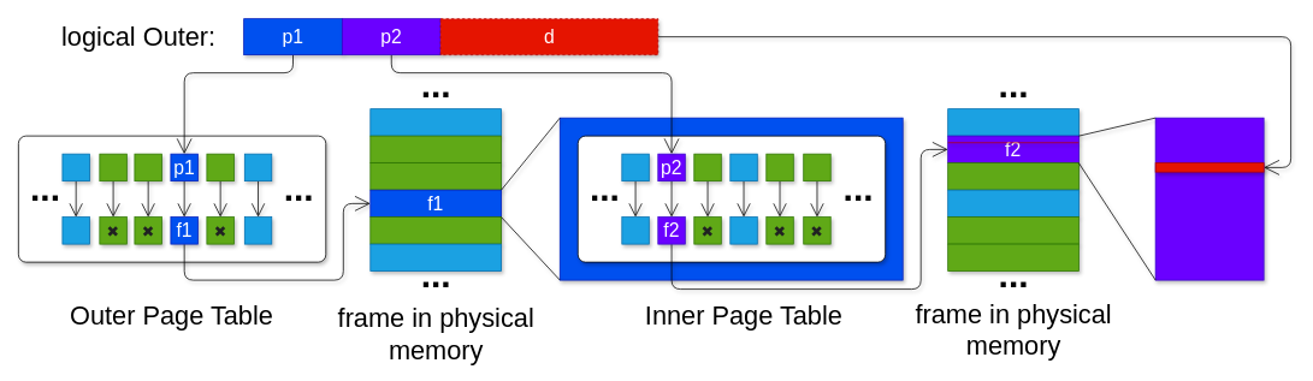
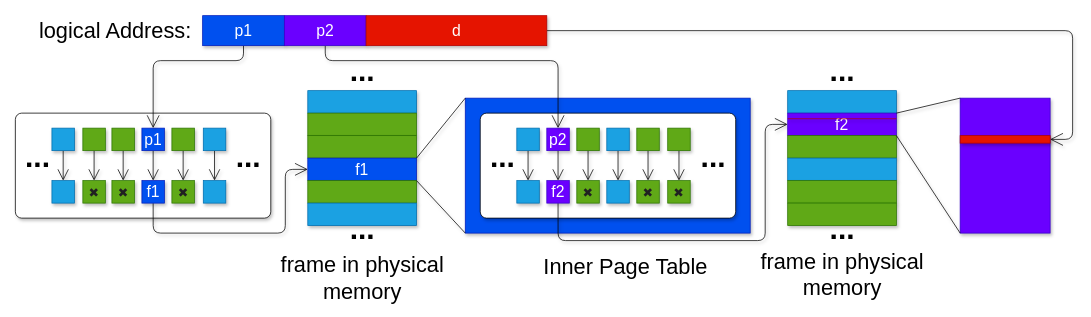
- <mxCell id="80" value="logical Outer:" style="text;html=1;strokeColor=none;fillColor=none;align=center;verticalAlign=middle;whiteSpace=wrap;rounded=0;fontSize=29;shadow=1;" vertex="1" parent="1"><mxGeometry x="47.75" y="30" width="211" height="20" as="geometry" /></mxCell>
+ <mxCell id="80" value="logical Address:" style="text;html=1;strokeColor=none;fillColor=none;align=center;verticalAlign=middle;whiteSpace=wrap;rounded=0;fontSize=29;shadow=1;" vertex="1" parent="1"><mxGeometry x="47.75" y="30" width="211" height="20" as="geometry" /></mxCell>
- <mxCell id="74" value="d" style="rounded=0;whiteSpace=wrap;html=1;fontSize=21;verticalAlign=top;fillColor=#e51400;strokeColor=#B20000;fontColor=#ffffff;shadow=1;dashed=1;" vertex="1" parent="1"><mxGeometry x="487.75" y="20" width="241" height="40" as="geometry" /></mxCell>
+ <mxCell id="74" value="d" style="rounded=0;whiteSpace=wrap;html=1;fontSize=21;verticalAlign=top;fillColor=#e51400;strokeColor=#B20000;fontColor=#ffffff;shadow=1;" vertex="1" parent="1"><mxGeometry x="487.75" y="20" width="241" height="40" as="geometry" /></mxCell>
- <mxCell id="65" value="Outer Page Table" style="text;html=1;strokeColor=none;fillColor=none;align=center;verticalAlign=middle;whiteSpace=wrap;rounded=0;fontSize=29;shadow=1;" vertex="1" parent="1"><mxGeometry x="65.31" y="340" width="250" height="20" as="geometry" /></mxCell>
- <mxCell id="66" value="Inner Page Table" style="text;html=1;strokeColor=none;fillColor=none;align=center;verticalAlign=middle;whiteSpace=wrap;rounded=0;fontSize=29;shadow=1;" vertex="1" parent="1"><mxGeometry x="698.75" y="340" width="250" height="20" as="geometry" /></mxCell>
+ <mxCell id="66" value="Inner Page Table" style="text;html=1;strokeColor=none;fillColor=none;align=center;verticalAlign=middle;whiteSpace=wrap;rounded=0;fontSize=29;shadow=1;" vertex="1" parent="1"><mxGeometry x="708.75" y="345" width="250" height="20" as="geometry" /></mxCell>
